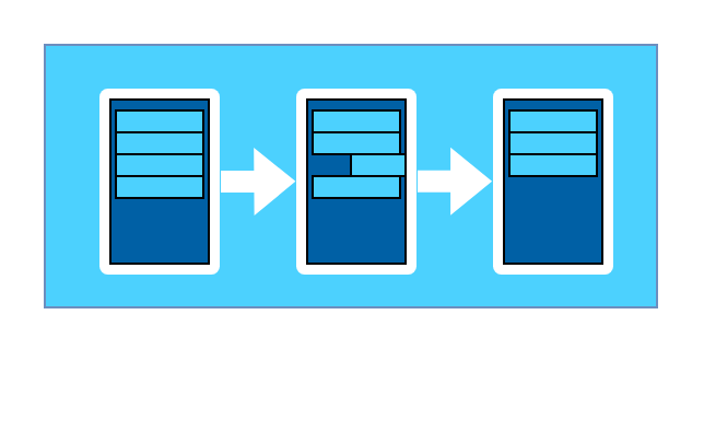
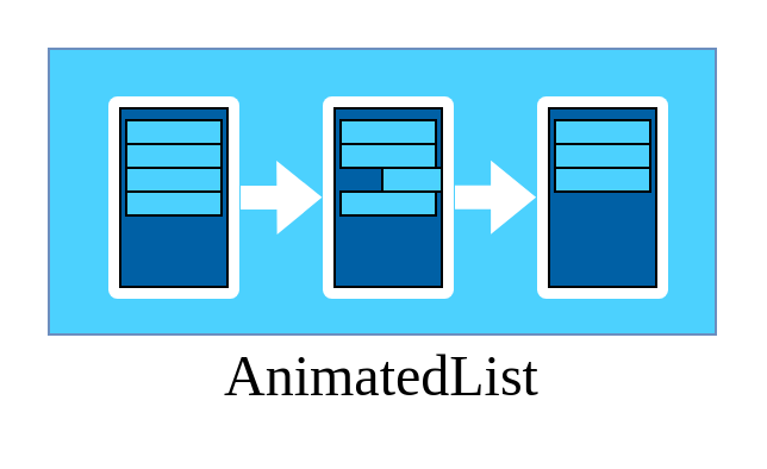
+ <mxCell id="3" value="&lt;font style=&quot;font-size: 24px&quot; face=&quot;Verdana&quot;&gt;AnimatedList&lt;/font&gt;" style="text;html=1;strokeColor=none;fillColor=none;align=center;verticalAlign=middle;whiteSpace=wrap;rounded=0;" parent="1" vertex="1"><mxGeometry x="20" y="140" width="280" height="35" as="geometry" /></mxCell>
